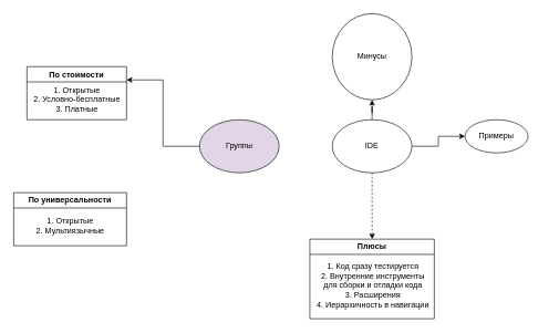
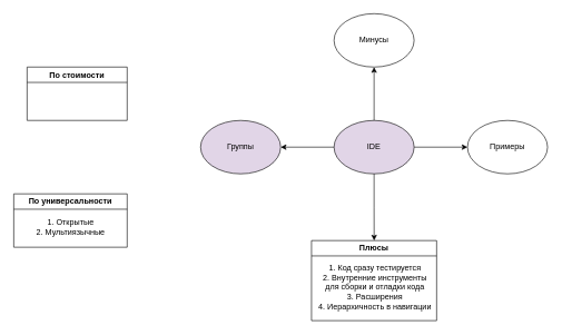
- <mxCell id="9" value="Минусы" style="ellipse;whiteSpace=wrap;html=1;" vertex="1" parent="1"><mxGeometry x="500" y="20" width="120" height="130" as="geometry" /></mxCell>
+ <mxCell id="9" value="Минусы" style="ellipse;whiteSpace=wrap;html=1;" vertex="1" parent="1"><mxGeometry x="500" y="20" width="120" height="80" as="geometry" /></mxCell>
- <mxCell id="11" value="1. Открытые&lt;br&gt;2. Условно-бесплатные&lt;br&gt;3. Платные" style="text;html=1;align=center;verticalAlign=middle;resizable=0;points=[];autosize=1;strokeColor=none;fillColor=none;" vertex="1" parent="10"><mxGeometry y="20" width="150" height="60" as="geometry" /></mxCell>
- <mxCell id="8" value="Примеры" style="ellipse;whiteSpace=wrap;html=1;" vertex="1" parent="1"><mxGeometry x="700" y="180" width="95" height="50" as="geometry" /></mxCell>
+ <mxCell id="8" value="Примеры" style="ellipse;whiteSpace=wrap;html=1;" vertex="1" parent="1"><mxGeometry x="700" y="180" width="120" height="80" as="geometry" /></mxCell>
- <mxCell id="6" style="edgeStyle=orthogonalEdgeStyle;rounded=0;orthogonalLoop=1;jettySize=auto;html=1;entryX=1;entryY=0.25;entryDx=0;entryDy=0;" edge="1" parent="1" source="7" target="10"><mxGeometry relative="1" as="geometry"><mxPoint x="220" y="220" as="targetPoint" /></mxGeometry></mxCell>
+ <mxCell id="2" value="" style="edgeStyle=orthogonalEdgeStyle;rounded=0;orthogonalLoop=1;jettySize=auto;html=1;" edge="1" parent="1" source="5" target="7"><mxGeometry relative="1" as="geometry" /></mxCell>
- <mxCell id="5" value="IDE" style="ellipse;whiteSpace=wrap;html=1;" vertex="1" parent="1"><mxGeometry x="500" y="180" width="120" height="80" as="geometry" /></mxCell>
+ <mxCell id="5" value="IDE" style="ellipse;whiteSpace=wrap;html=1;fillColor=#e1d5e7;" vertex="1" parent="1"><mxGeometry x="500" y="180" width="120" height="80" as="geometry" /></mxCell>
- <mxCell id="14" value="" style="edgeStyle=orthogonalEdgeStyle;rounded=0;orthogonalLoop=1;jettySize=auto;html=1;dashed=1;" edge="1" parent="1" source="5" target="15"><mxGeometry relative="1" as="geometry"><mxPoint x="560" y="260" as="sourcePoint" /><mxPoint x="560" y="340" as="targetPoint" /></mxGeometry></mxCell>
+ <mxCell id="14" value="" style="edgeStyle=orthogonalEdgeStyle;rounded=0;orthogonalLoop=1;jettySize=auto;html=1;" edge="1" parent="1" source="5" target="15"><mxGeometry relative="1" as="geometry"><mxPoint x="560" y="260" as="sourcePoint" /><mxPoint x="560" y="340" as="targetPoint" /></mxGeometry></mxCell>
